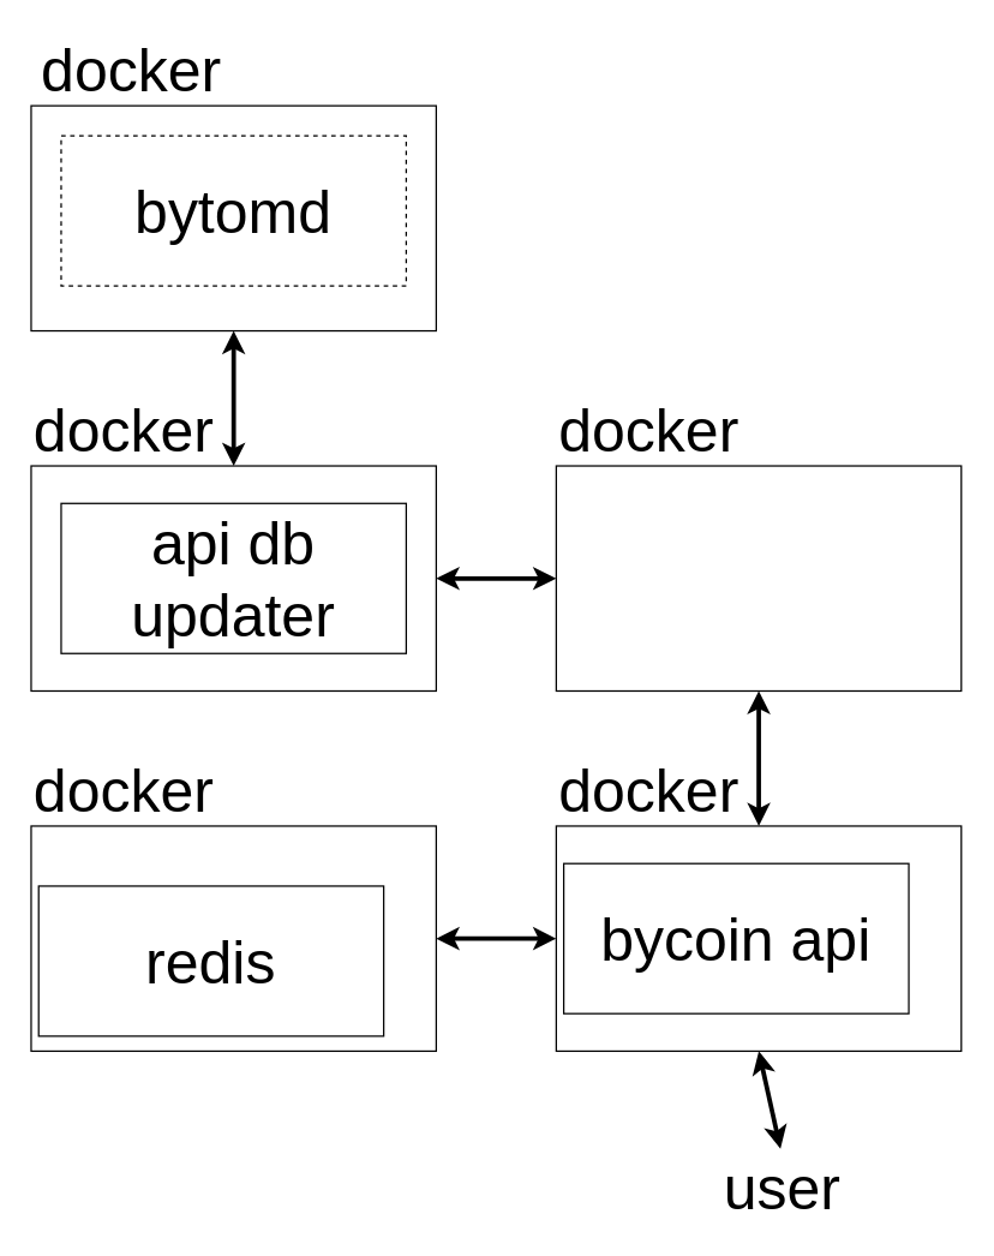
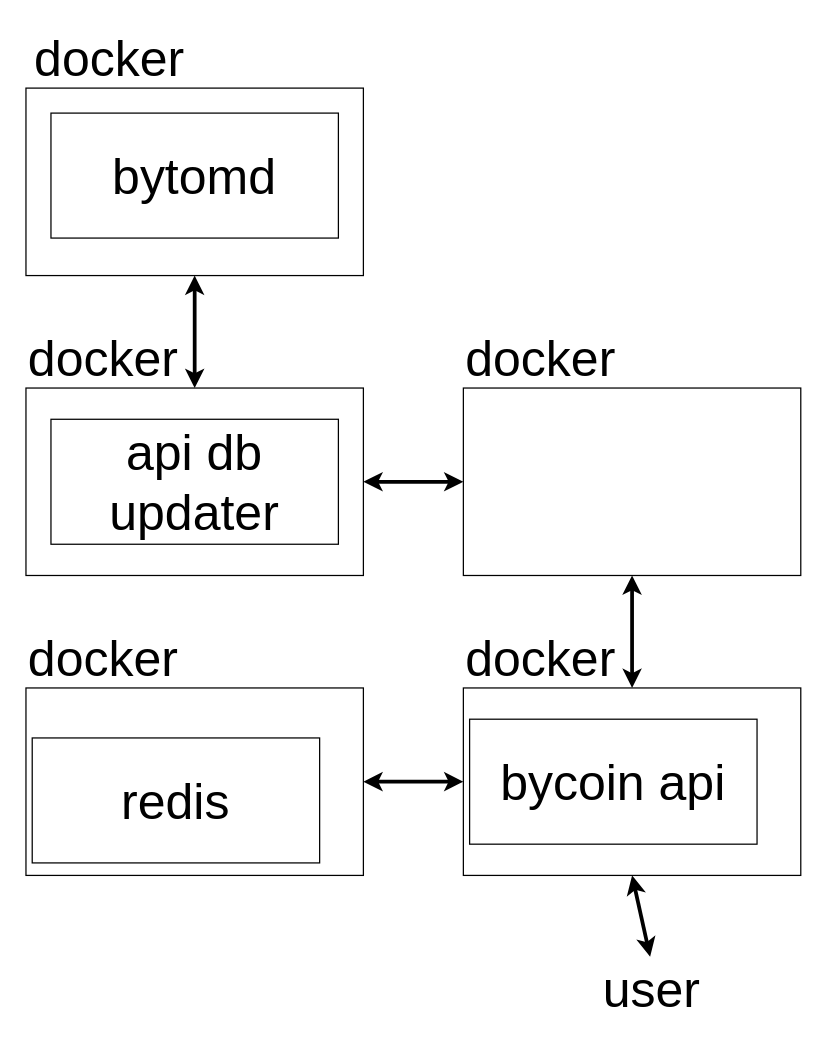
- <mxCell id="4" value="bytomd" style="rounded=0;whiteSpace=wrap;html=1;fontSize=40;dashed=1;" parent="1" vertex="1"><mxGeometry x="40" y="90" width="230" height="100" as="geometry" /></mxCell>
+ <mxCell id="4" value="bytomd" style="rounded=0;whiteSpace=wrap;html=1;fontSize=40;" parent="1" vertex="1"><mxGeometry x="40" y="90" width="230" height="100" as="geometry" /></mxCell>
